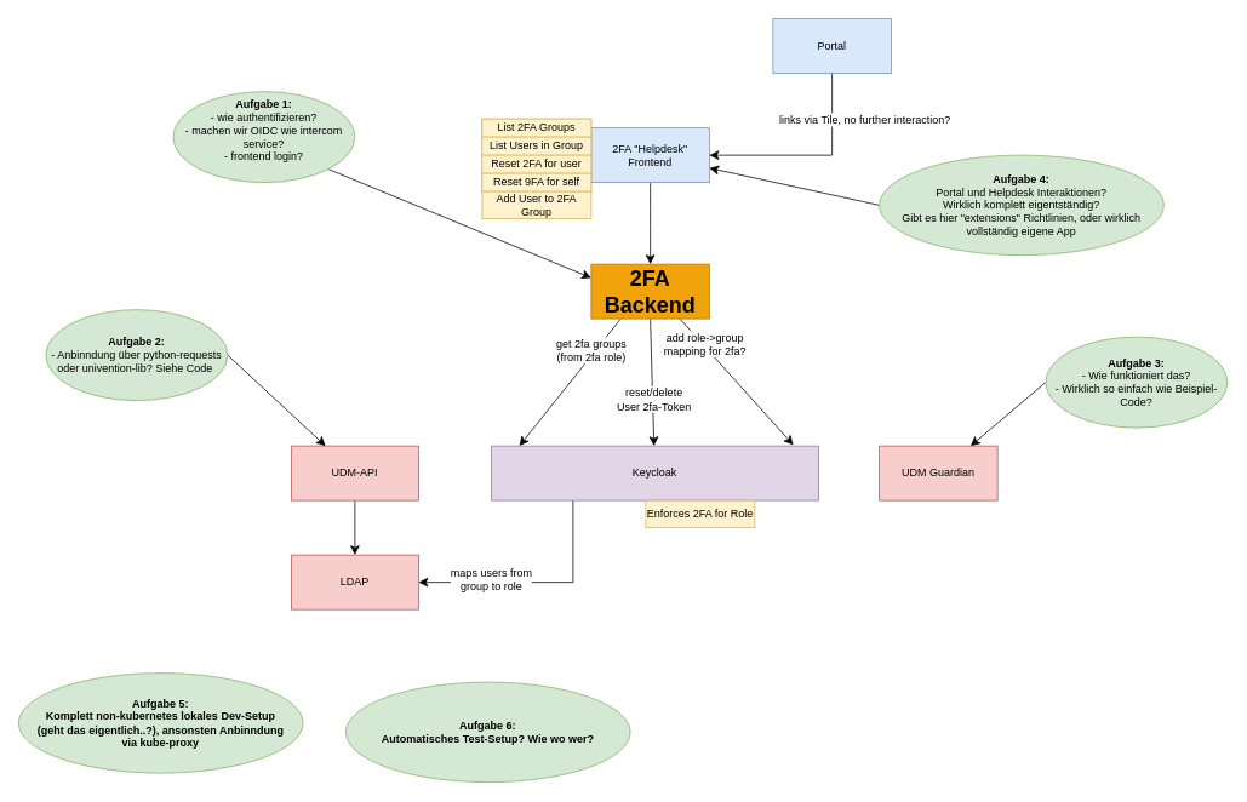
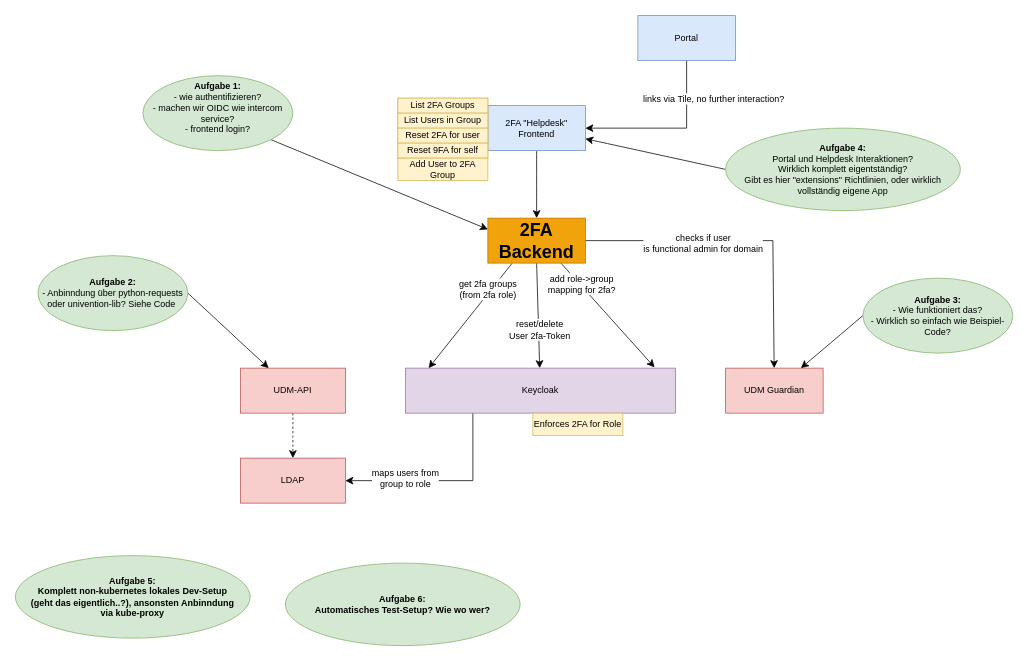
+ <mxCell id="10" style="edgeStyle=none;curved=0;rounded=0;orthogonalLoop=1;jettySize=auto;html=1;exitX=1;exitY=0.5;exitDx=0;exitDy=0;fontSize=12;startSize=8;endSize=8;" edge="1" parent="1" source="12" target="18"><mxGeometry relative="1" as="geometry"><mxPoint x="880" y="320" as="targetPoint" /><Array as="points"><mxPoint x="1030" y="320" /></Array></mxGeometry></mxCell>
+ <mxCell id="11" value="checks if user&lt;br&gt;is functional admin for domain" style="edgeLabel;html=1;align=center;verticalAlign=middle;resizable=0;points=[];fontSize=12;" vertex="1" connectable="0" parent="10"><mxGeometry x="-0.259" y="-3" relative="1" as="geometry"><mxPoint as="offset" /></mxGeometry></mxCell>
- <mxCell id="16" style="edgeStyle=none;curved=1;rounded=0;orthogonalLoop=1;jettySize=auto;html=1;exitX=0.5;exitY=1;exitDx=0;exitDy=0;entryX=0.5;entryY=0;entryDx=0;entryDy=0;fontSize=12;startSize=8;endSize=8;" edge="1" parent="1" source="17" target="28"><mxGeometry relative="1" as="geometry" /></mxCell>
+ <mxCell id="16" style="edgeStyle=none;curved=1;rounded=0;orthogonalLoop=1;jettySize=auto;html=1;exitX=0.5;exitY=1;exitDx=0;exitDy=0;entryX=0.5;entryY=0;entryDx=0;entryDy=0;fontSize=12;startSize=8;endSize=8;dashed=1;" edge="1" parent="1" source="17" target="28"><mxGeometry relative="1" as="geometry" /></mxCell>
